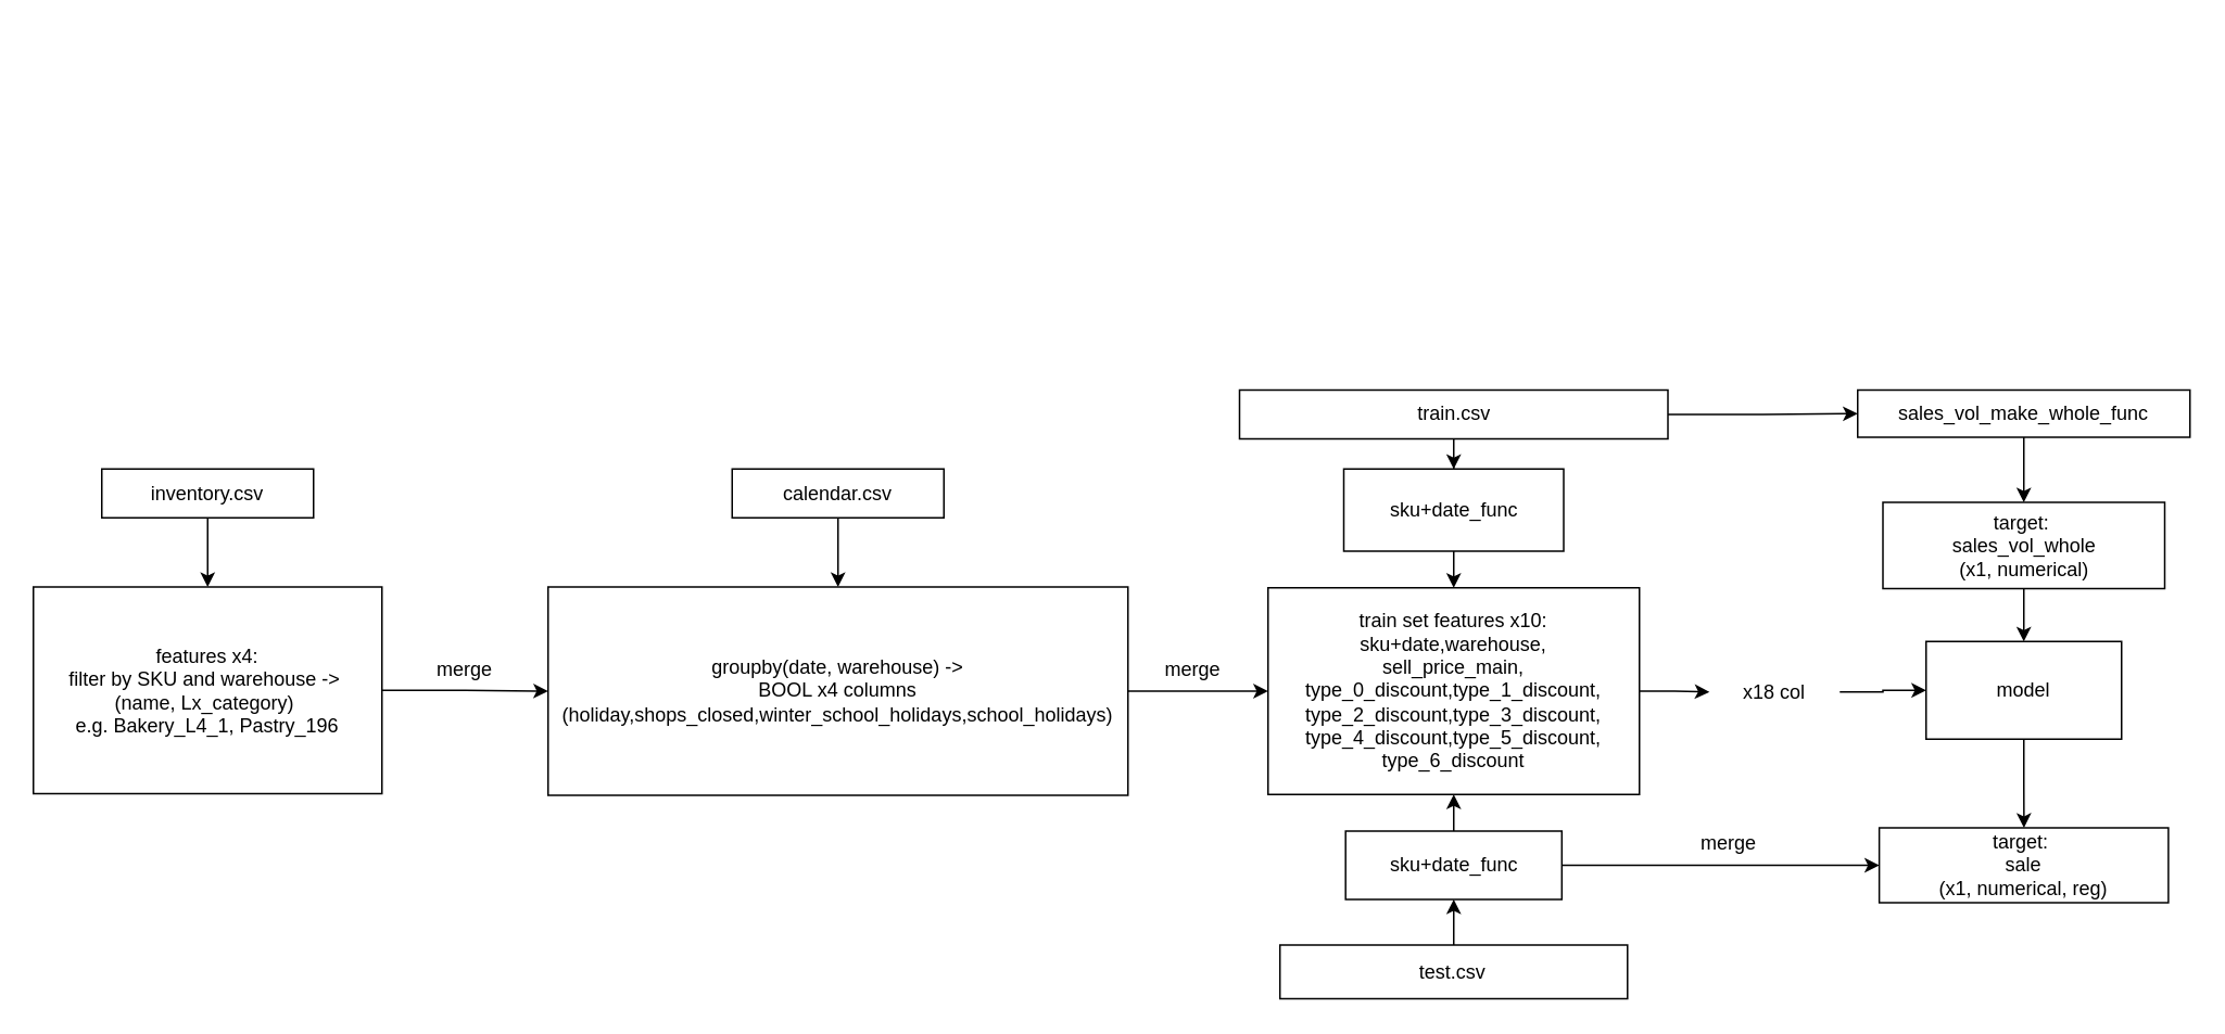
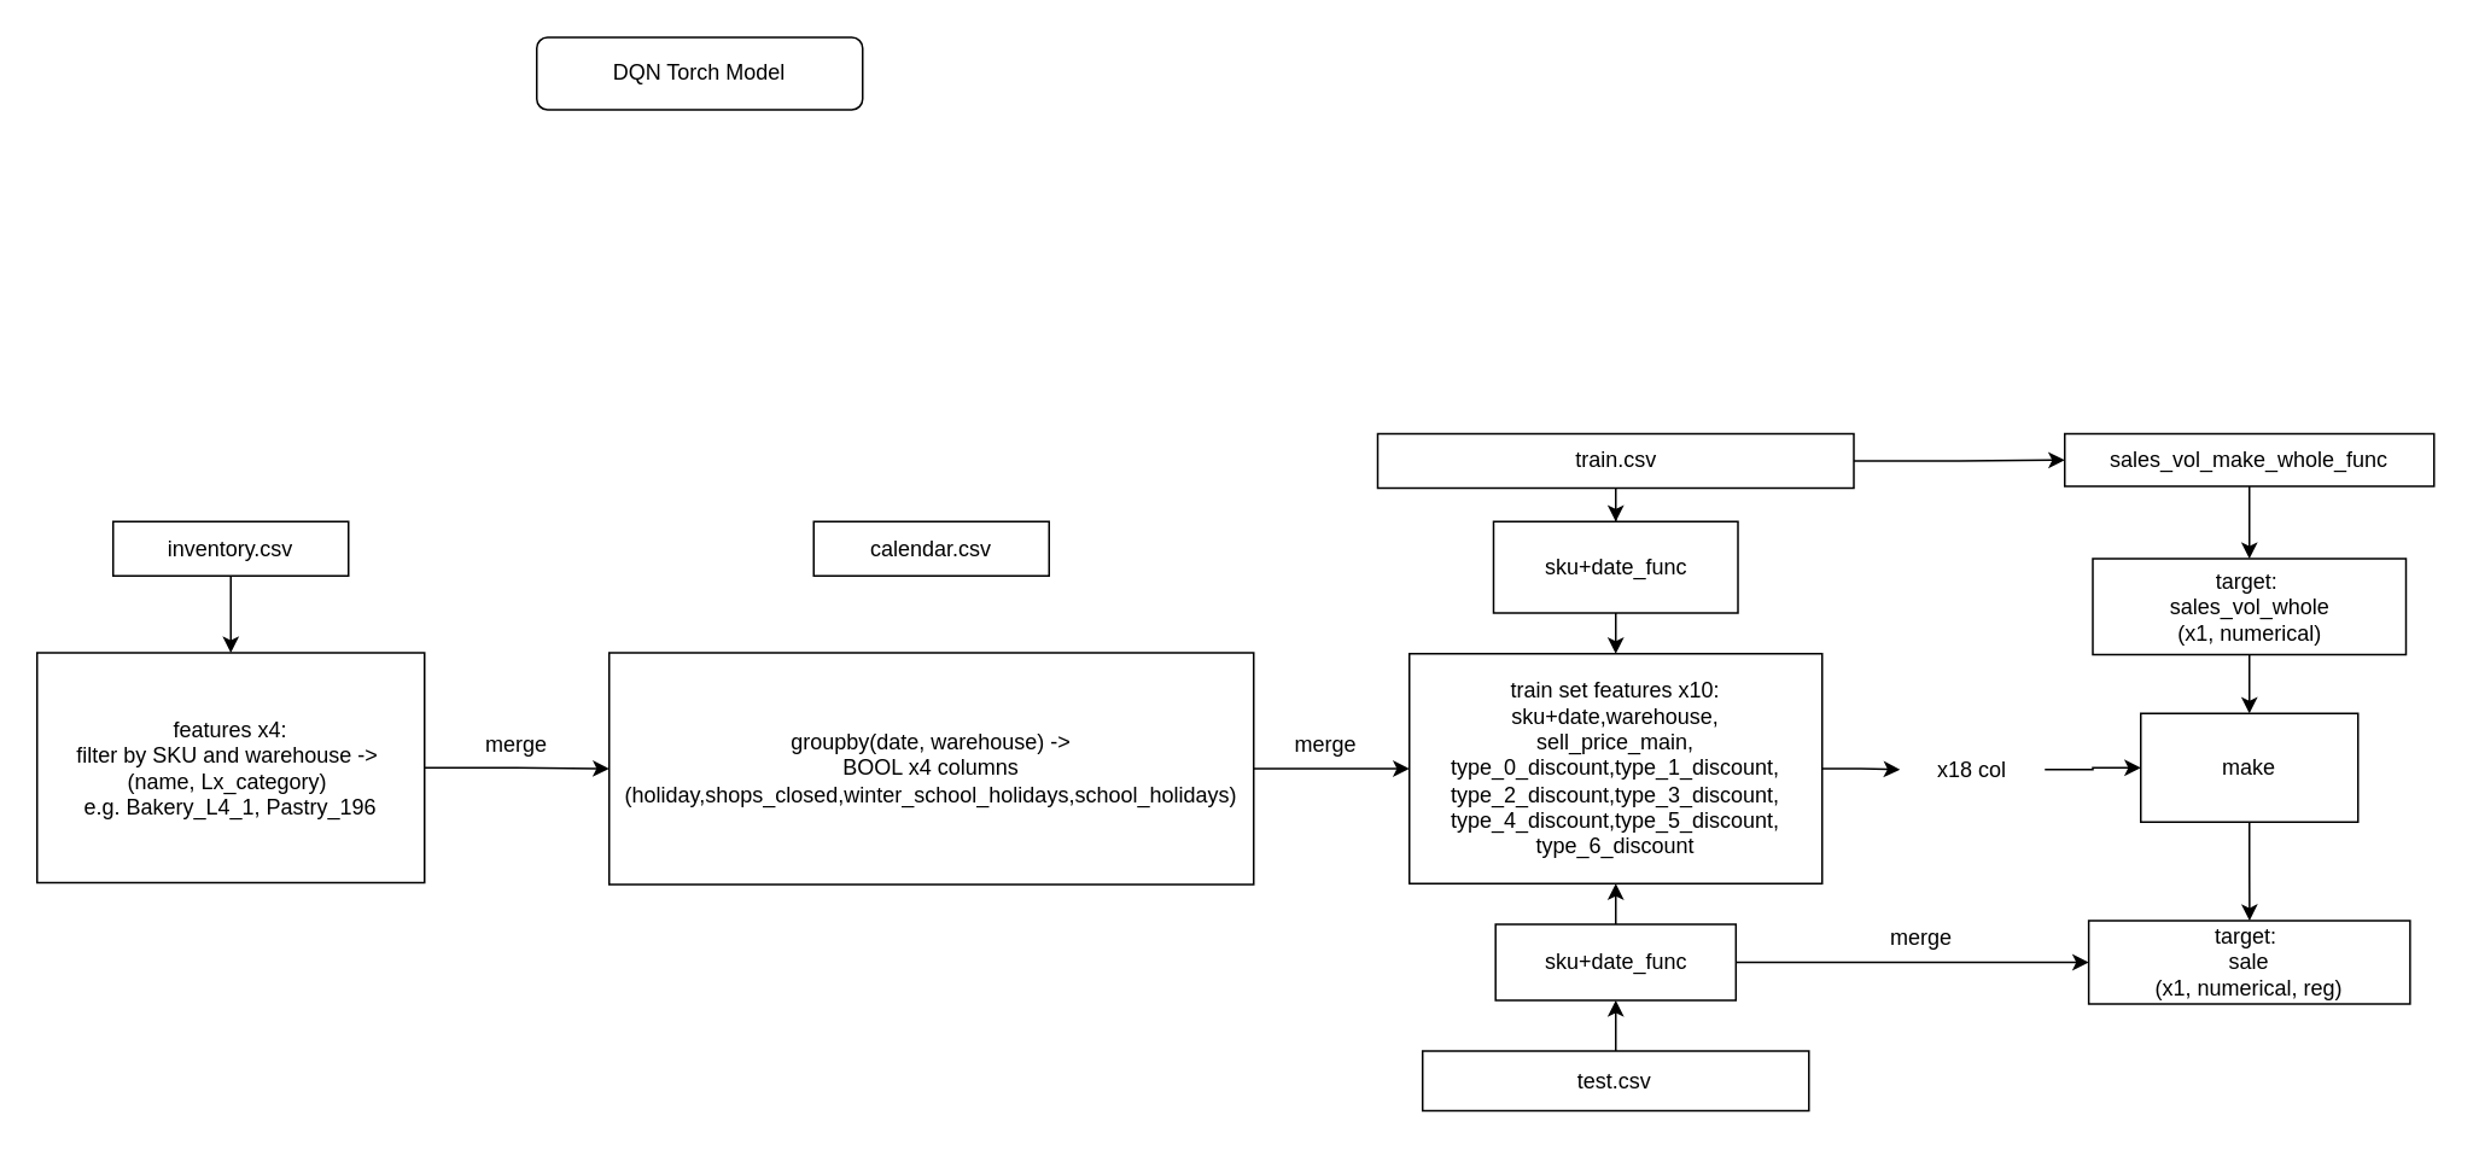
+ <mxCell id="5" value="DQN Torch Model" style="rounded=1;whiteSpace=wrap;html=1;" parent="1" vertex="1"><mxGeometry x="296" y="20" width="180" height="40" as="geometry" /></mxCell>
- <mxCell id="6" style="edgeStyle=orthogonalEdgeStyle;rounded=0;orthogonalLoop=1;jettySize=auto;html=1;" parent="1" source="7" target="31" edge="1"><mxGeometry relative="1" as="geometry" /></mxCell>
- <mxCell id="24" value="model" style="rounded=0;whiteSpace=wrap;html=1;" vertex="1" parent="1"><mxGeometry x="1182" y="393.5" width="120" height="60" as="geometry" /></mxCell>
+ <mxCell id="24" value="make" style="rounded=0;whiteSpace=wrap;html=1;" vertex="1" parent="1"><mxGeometry x="1182" y="393.5" width="120" height="60" as="geometry" /></mxCell>
